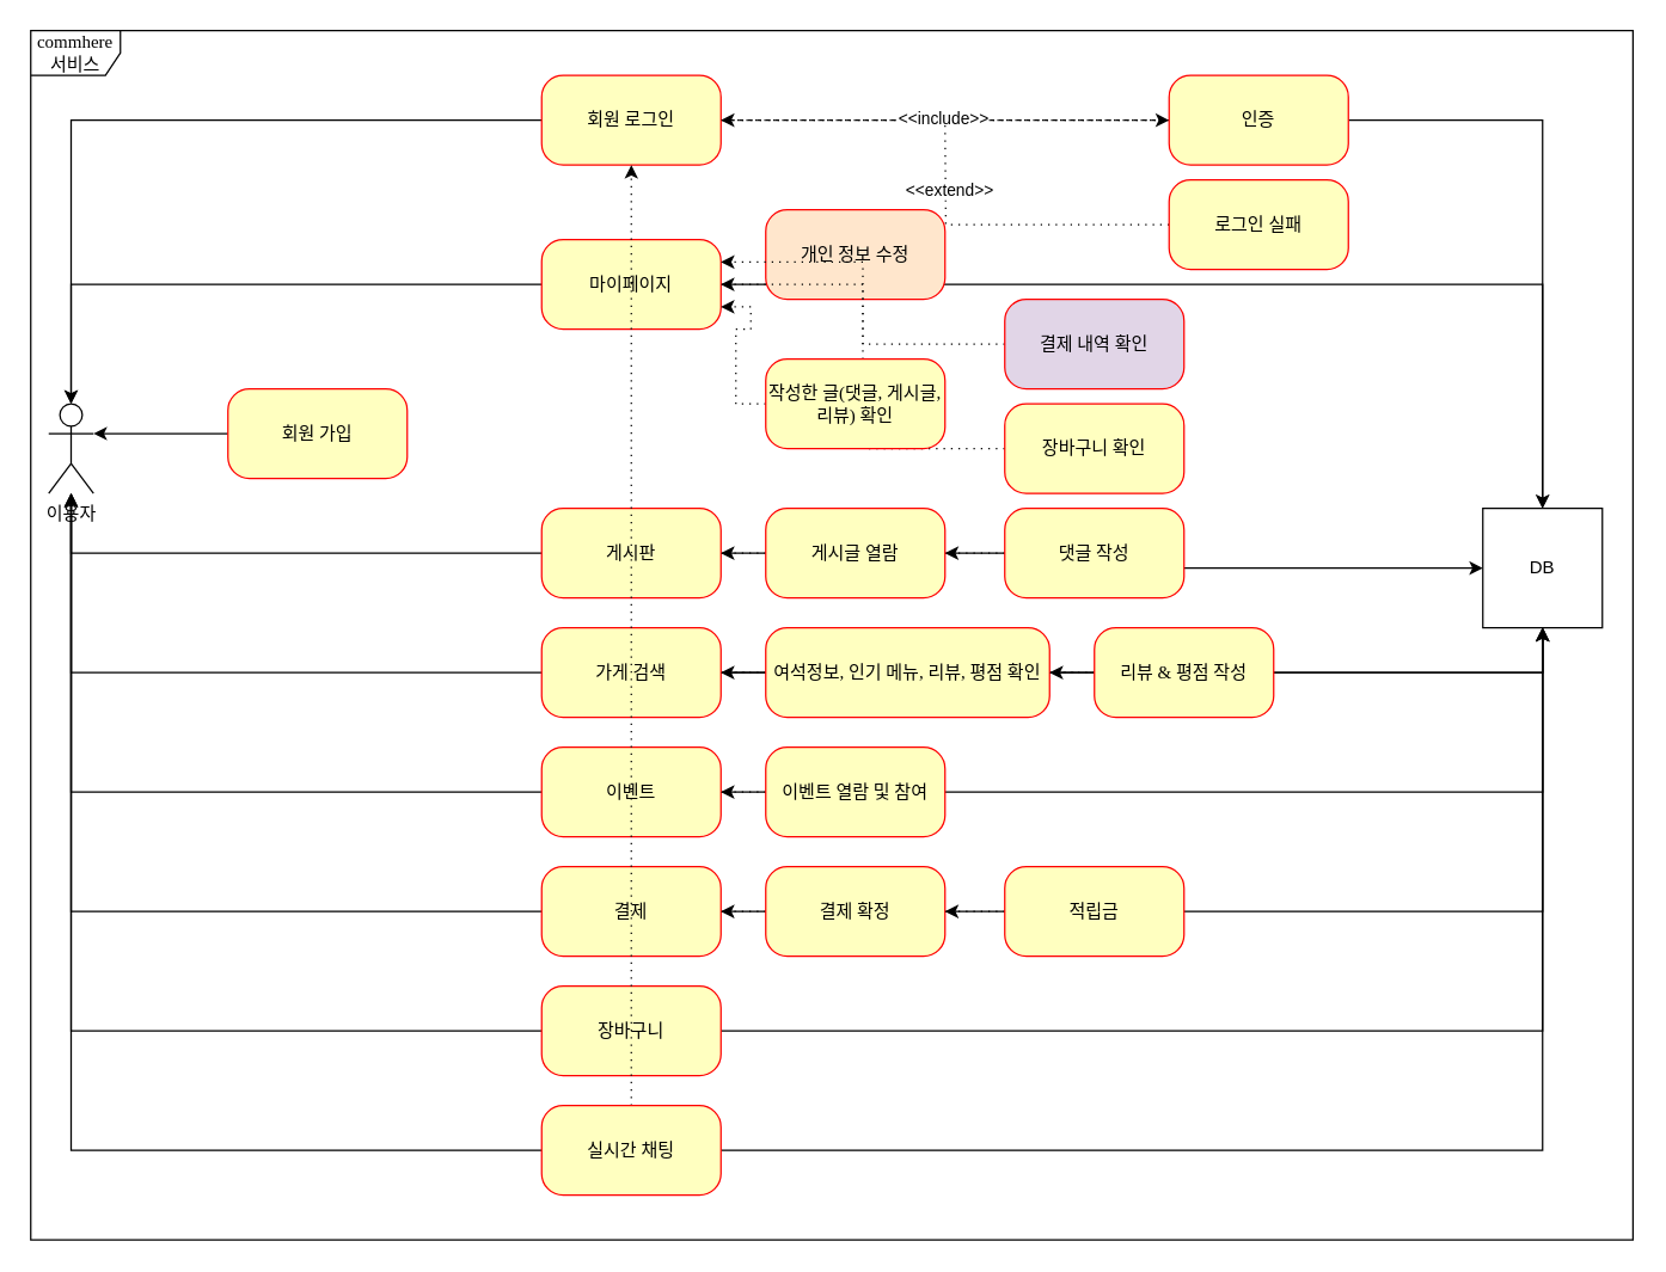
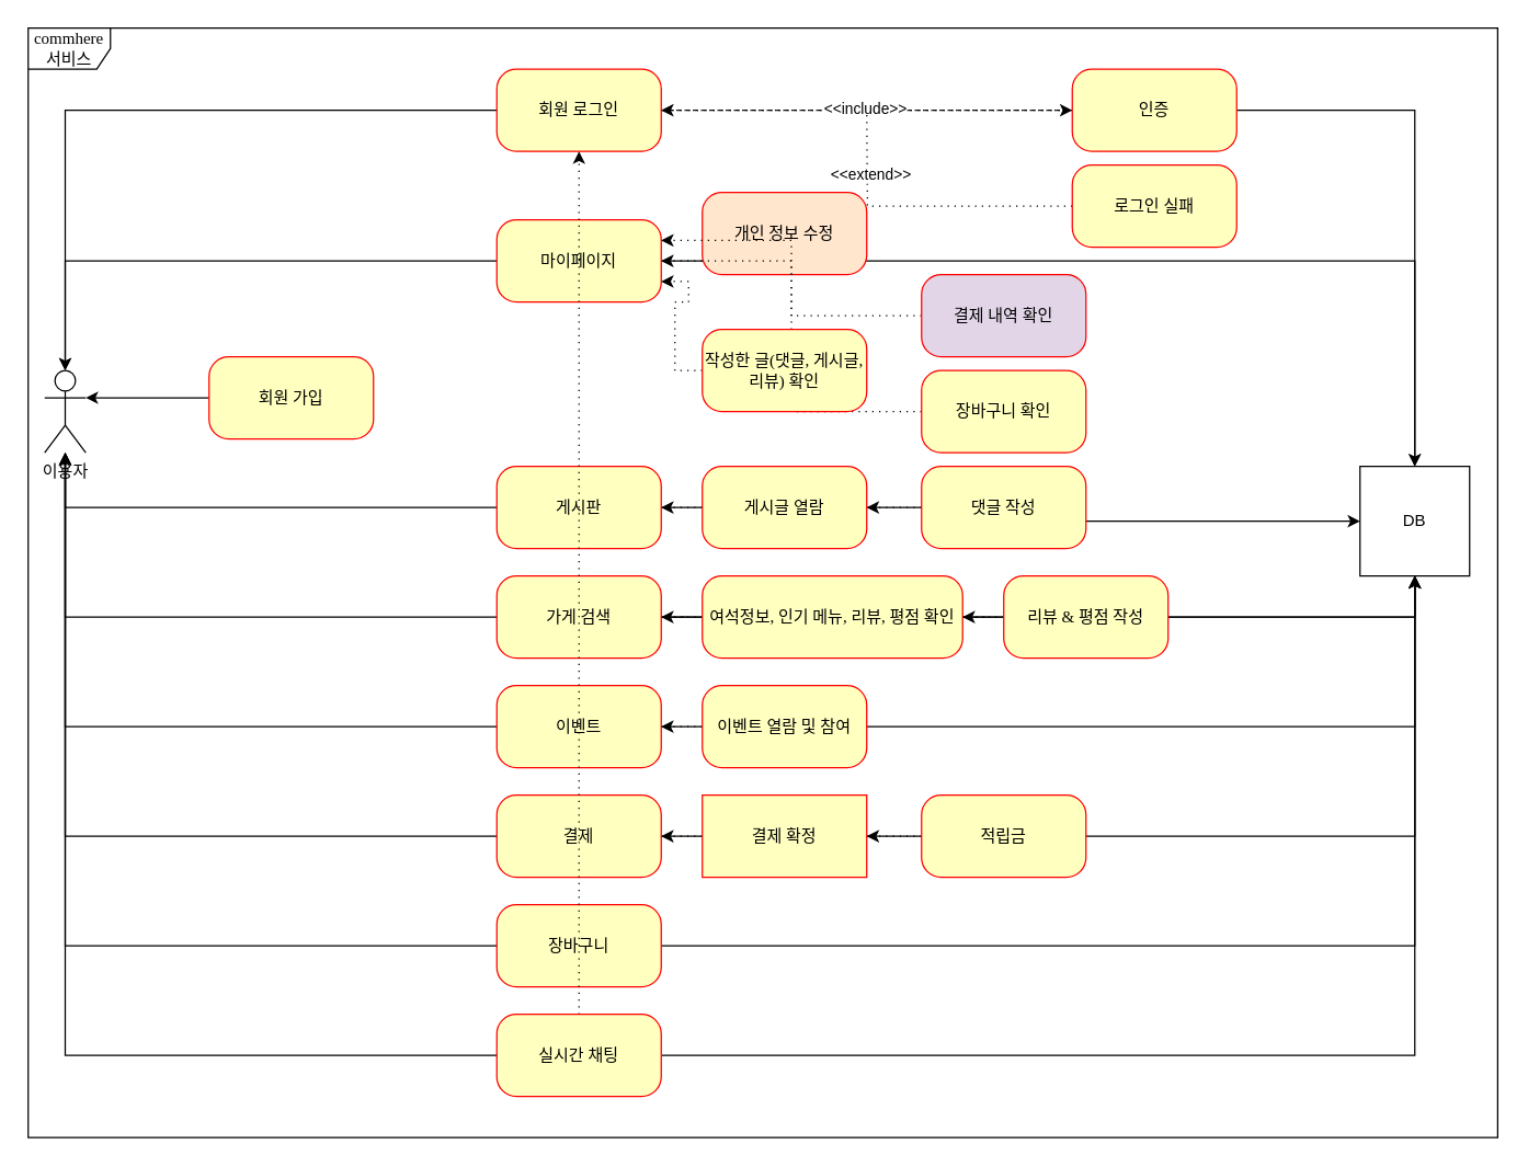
- <mxCell id="52" value="결제 확정" style="rounded=1;whiteSpace=wrap;html=1;arcSize=24;fillColor=#ffffc0;strokeColor=#ff0000;shadow=0;comic=0;labelBackgroundColor=none;fontFamily=Verdana;fontSize=12;fontColor=#000000;align=center;" vertex="1" parent="1"><mxGeometry x="512" y="580" width="120" height="60" as="geometry" /></mxCell>
+ <mxCell id="52" value="결제 확정" style="whiteSpace=wrap;html=1;arcSize=24;fillColor=#ffffc0;strokeColor=#ff0000;shadow=0;comic=0;labelBackgroundColor=none;fontFamily=Verdana;fontSize=12;fontColor=#000000;align=center;rounded=0;" vertex="1" parent="1"><mxGeometry x="512" y="580" width="120" height="60" as="geometry" /></mxCell>
